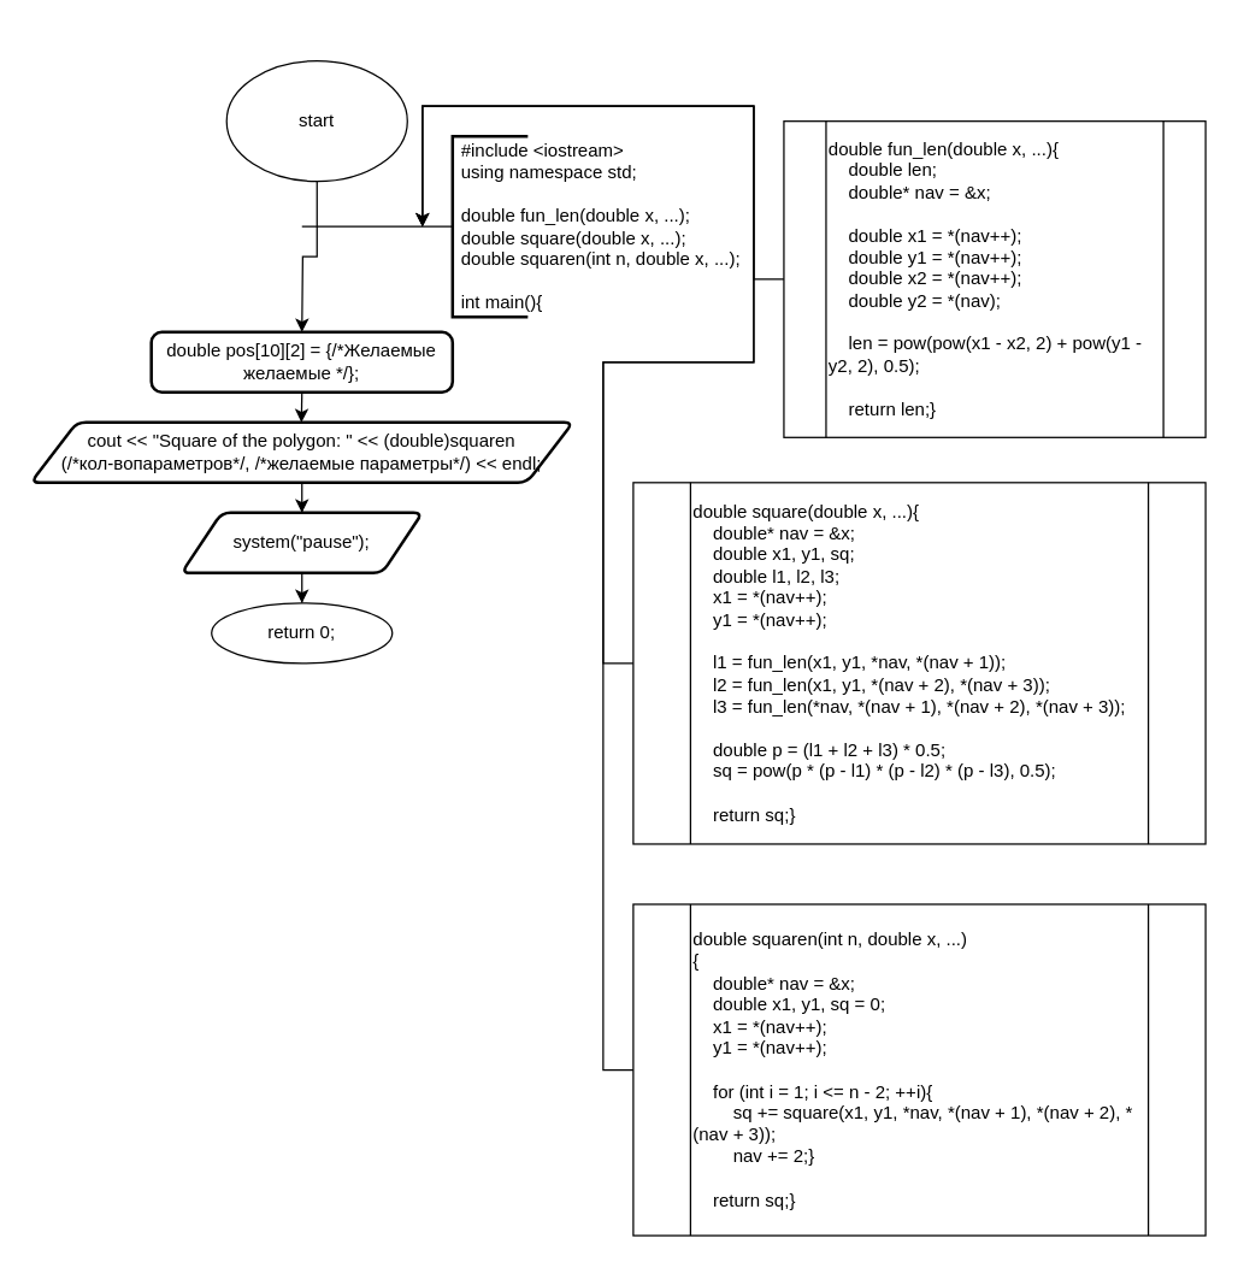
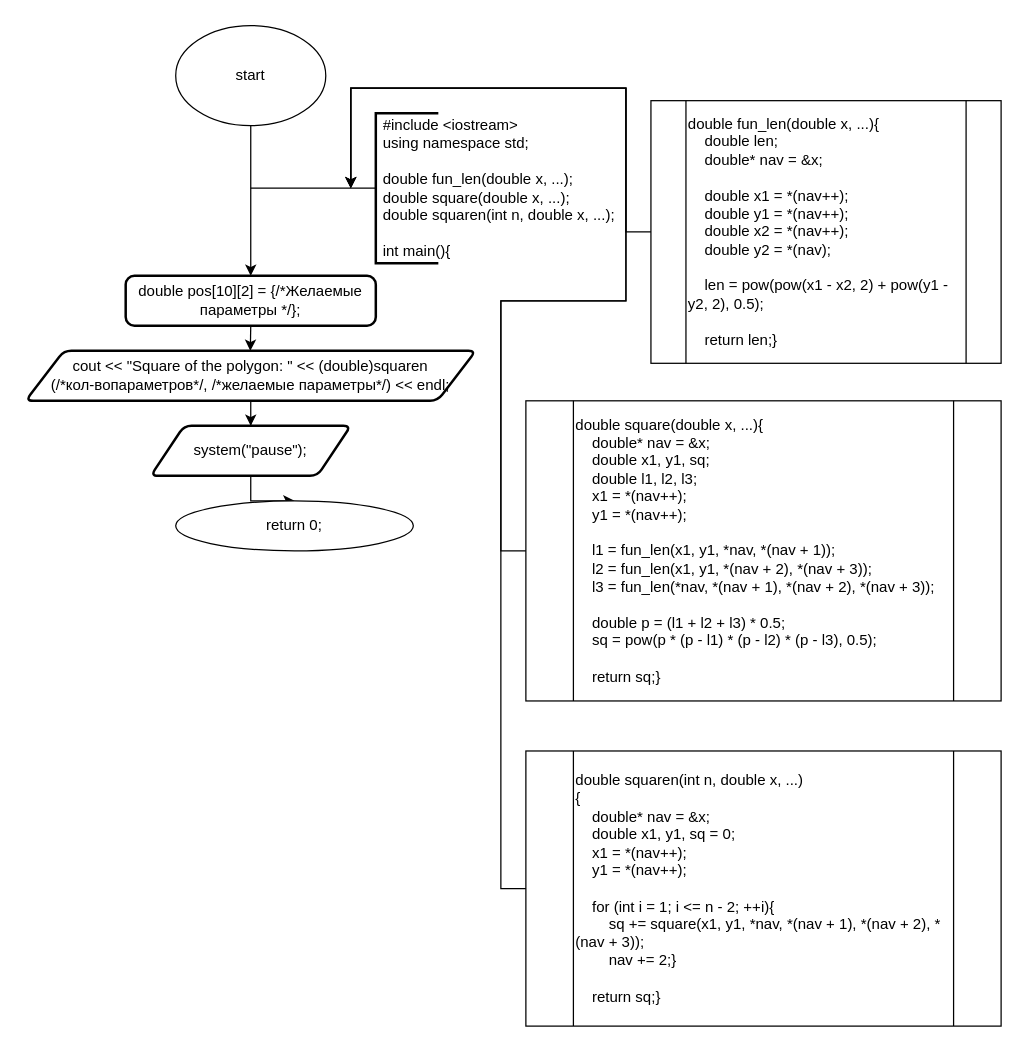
- <mxCell id="2" value="start" style="ellipse;whiteSpace=wrap;html=1;" vertex="1" parent="1"><mxGeometry x="150" y="40" width="120" height="80" as="geometry" /></mxCell>
+ <mxCell id="2" value="start" style="ellipse;whiteSpace=wrap;html=1;" vertex="1" parent="1"><mxGeometry x="140" y="20" width="120" height="80" as="geometry" /></mxCell>
- <mxCell id="8" value="double pos[10][2] = {/*Желаемые желаемые */};" style="rounded=1;whiteSpace=wrap;html=1;absoluteArcSize=1;arcSize=14;strokeWidth=2;" vertex="1" parent="1"><mxGeometry x="100" y="220" width="200" height="40" as="geometry" /></mxCell>
+ <mxCell id="8" value="double pos[10][2] = {/*Желаемые параметры */};" style="rounded=1;whiteSpace=wrap;html=1;absoluteArcSize=1;arcSize=14;strokeWidth=2;" vertex="1" parent="1"><mxGeometry x="100" y="220" width="200" height="40" as="geometry" /></mxCell>
- <mxCell id="13" value="return 0;" style="ellipse;whiteSpace=wrap;html=1;" vertex="1" parent="1"><mxGeometry x="140" y="400" width="120" height="40" as="geometry" /></mxCell>
+ <mxCell id="13" value="return 0;" style="ellipse;whiteSpace=wrap;html=1;" vertex="1" parent="1"><mxGeometry x="140" y="400" width="190" height="40" as="geometry" /></mxCell>
